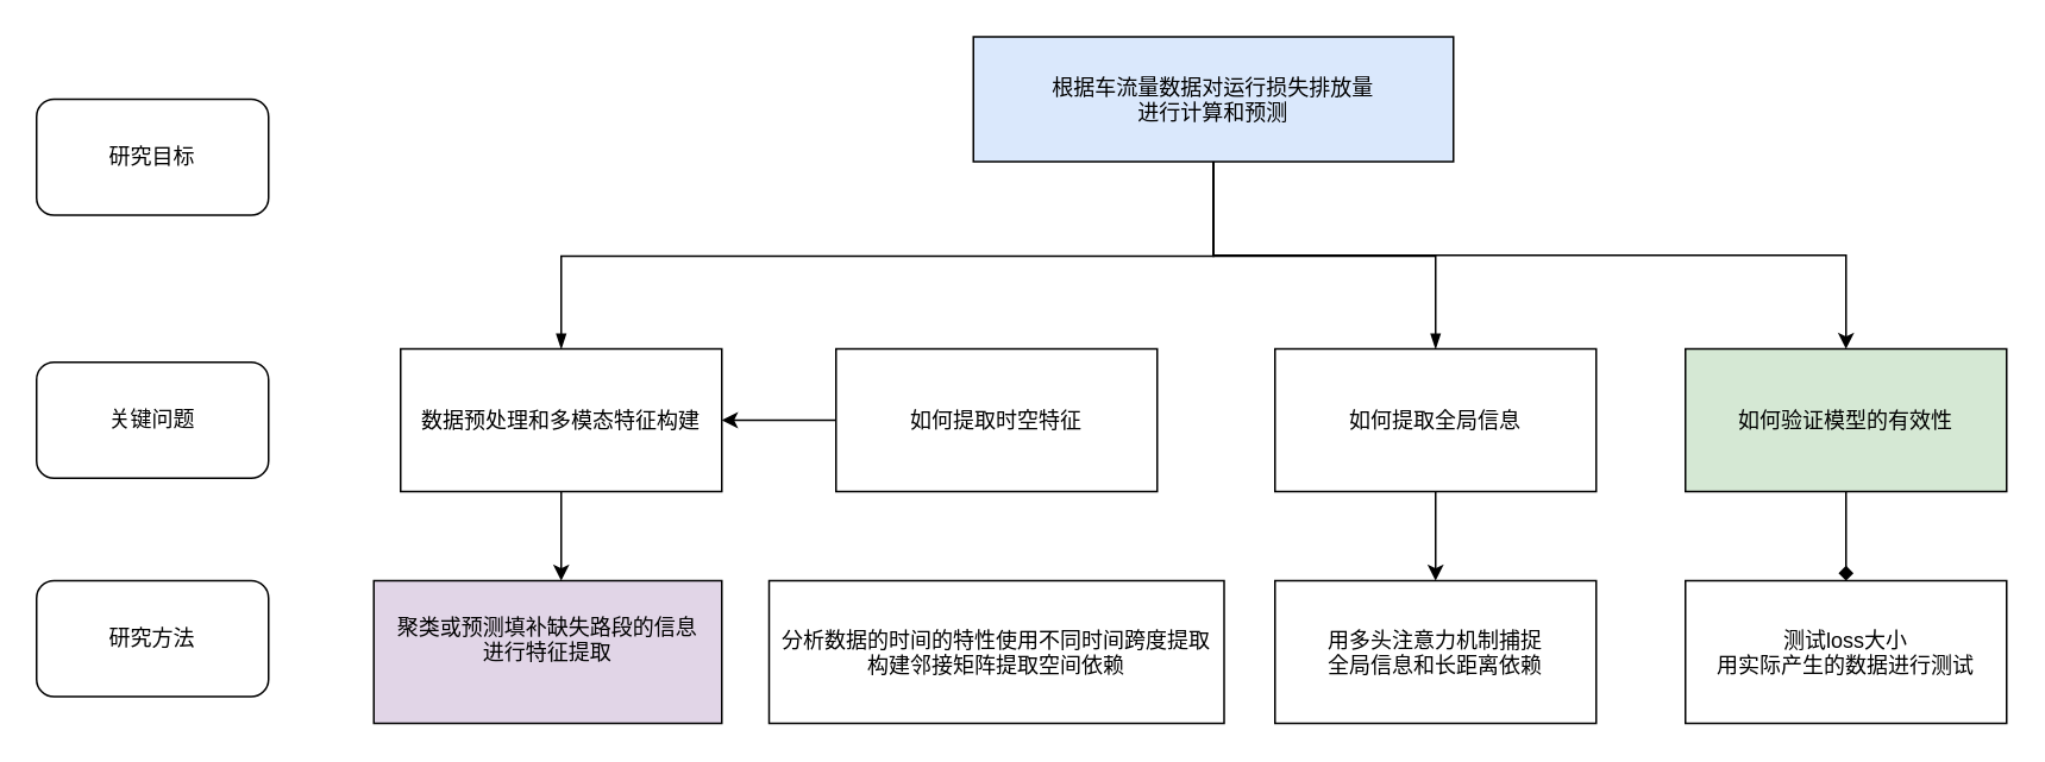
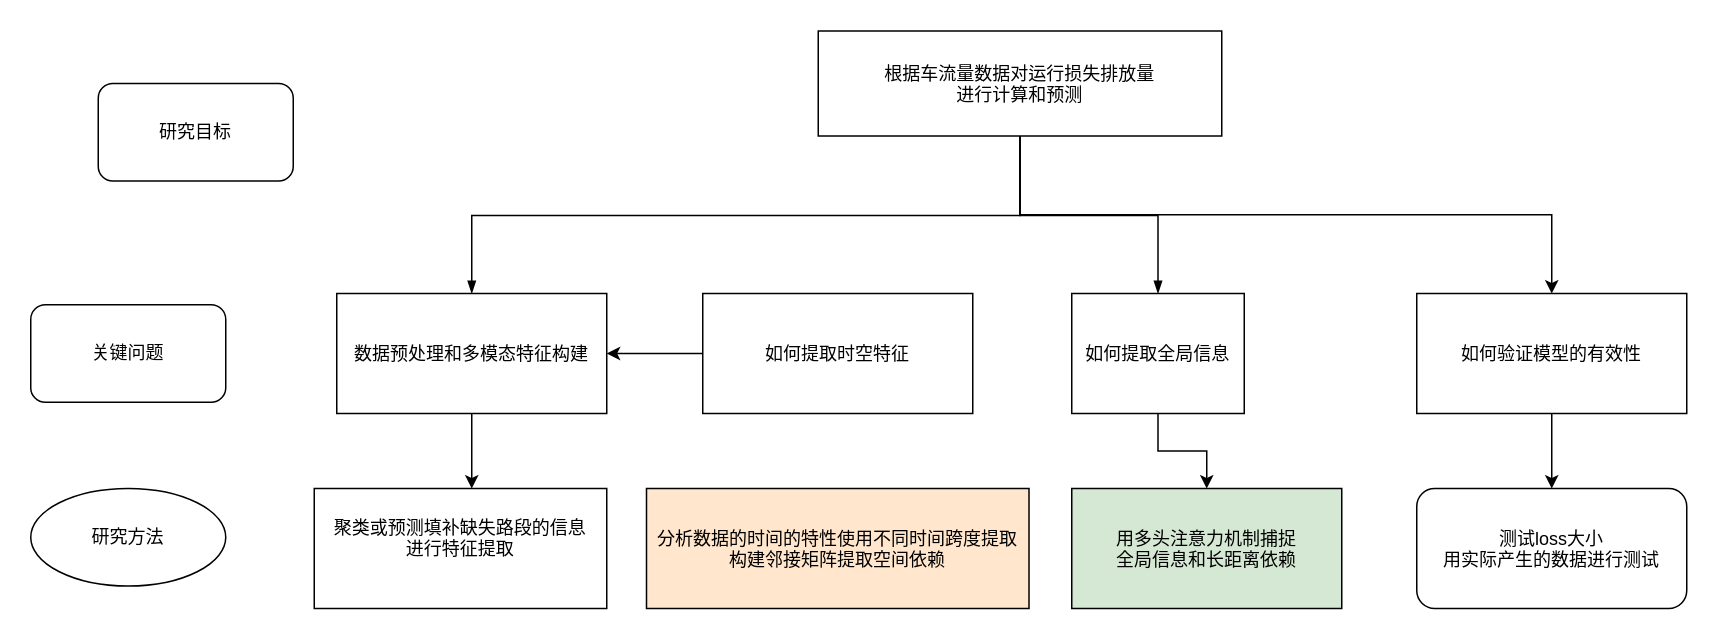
- <mxCell id="5" value="根据车流量数据对运行损失排放量&#10;进行计算和预测" style="fillColor=#dae8fc;" parent="1" vertex="1"><mxGeometry x="545" y="20" width="269" height="70" as="geometry" /></mxCell>
+ <mxCell id="5" value="根据车流量数据对运行损失排放量&#10;进行计算和预测" style="" parent="1" vertex="1"><mxGeometry x="545" y="20" width="269" height="70" as="geometry" /></mxCell>
- <mxCell id="14" value="研究目标" style="rounded=1;whiteSpace=wrap;html=1;" vertex="1" parent="1"><mxGeometry x="20" y="55" width="130" height="65" as="geometry" /></mxCell>
+ <mxCell id="14" value="研究目标" style="rounded=1;whiteSpace=wrap;html=1;" vertex="1" parent="1"><mxGeometry x="65" y="55" width="130" height="65" as="geometry" /></mxCell>
- <mxCell id="13" value="如何提取全局信息" style="" parent="1" vertex="1"><mxGeometry x="714" y="195" width="180" height="80" as="geometry" /></mxCell>
+ <mxCell id="13" value="如何提取全局信息" style="" parent="1" vertex="1"><mxGeometry x="714" y="195" width="115" height="80" as="geometry" /></mxCell>
- <mxCell id="19" value="如何验证模型的有效性" style="fillColor=#d5e8d4;" vertex="1" parent="1"><mxGeometry x="944" y="195" width="180" height="80" as="geometry" /></mxCell>
+ <mxCell id="19" value="如何验证模型的有效性" style="" vertex="1" parent="1"><mxGeometry x="944" y="195" width="180" height="80" as="geometry" /></mxCell>
- <mxCell id="18" style="edgeStyle=orthogonalEdgeStyle;rounded=0;orthogonalLoop=1;jettySize=auto;html=1;exitX=0.5;exitY=1;exitDx=0;exitDy=0;endArrow=diamond;" edge="1" parent="1" source="19" target="22"><mxGeometry relative="1" as="geometry" /></mxCell>
+ <mxCell id="18" style="edgeStyle=orthogonalEdgeStyle;rounded=0;orthogonalLoop=1;jettySize=auto;html=1;exitX=0.5;exitY=1;exitDx=0;exitDy=0;" edge="1" parent="1" source="19" target="22"><mxGeometry relative="1" as="geometry" /></mxCell>
- <mxCell id="16" value="研究方法" style="rounded=1;whiteSpace=wrap;html=1;" vertex="1" parent="1"><mxGeometry x="20" y="325" width="130" height="65" as="geometry" /></mxCell>
+ <mxCell id="16" value="研究方法" style="ellipse;whiteSpace=wrap;html=1;" vertex="1" parent="1"><mxGeometry x="20" y="325" width="130" height="65" as="geometry" /></mxCell>
- <mxCell id="17" value="聚类或预测填补缺失路段的信息&#10;进行特征提取&#10;" style="fillColor=#e1d5e7;" vertex="1" parent="1"><mxGeometry x="209" y="325" width="195" height="80" as="geometry" /></mxCell>
+ <mxCell id="17" value="聚类或预测填补缺失路段的信息&#10;进行特征提取&#10;" style="" vertex="1" parent="1"><mxGeometry x="209" y="325" width="195" height="80" as="geometry" /></mxCell>
- <mxCell id="20" value="分析数据的时间的特性使用不同时间跨度提取&#10;构建邻接矩阵提取空间依赖" style="" vertex="1" parent="1"><mxGeometry x="430.5" y="325" width="255" height="80" as="geometry" /></mxCell>
+ <mxCell id="20" value="分析数据的时间的特性使用不同时间跨度提取&#10;构建邻接矩阵提取空间依赖" style="fillColor=#ffe6cc;" vertex="1" parent="1"><mxGeometry x="430.5" y="325" width="255" height="80" as="geometry" /></mxCell>
- <mxCell id="21" value="用多头注意力机制捕捉&#10;全局信息和长距离依赖" style="" vertex="1" parent="1"><mxGeometry x="714" y="325" width="180" height="80" as="geometry" /></mxCell>
+ <mxCell id="21" value="用多头注意力机制捕捉&#10;全局信息和长距离依赖" style="fillColor=#d5e8d4;" vertex="1" parent="1"><mxGeometry x="714" y="325" width="180" height="80" as="geometry" /></mxCell>
- <mxCell id="22" value="测试loss大小&#10;用实际产生的数据进行测试" style="" vertex="1" parent="1"><mxGeometry x="944" y="325" width="180" height="80" as="geometry" /></mxCell>
+ <mxCell id="22" value="测试loss大小&#10;用实际产生的数据进行测试" style="rounded=1;" vertex="1" parent="1"><mxGeometry x="944" y="325" width="180" height="80" as="geometry" /></mxCell>
